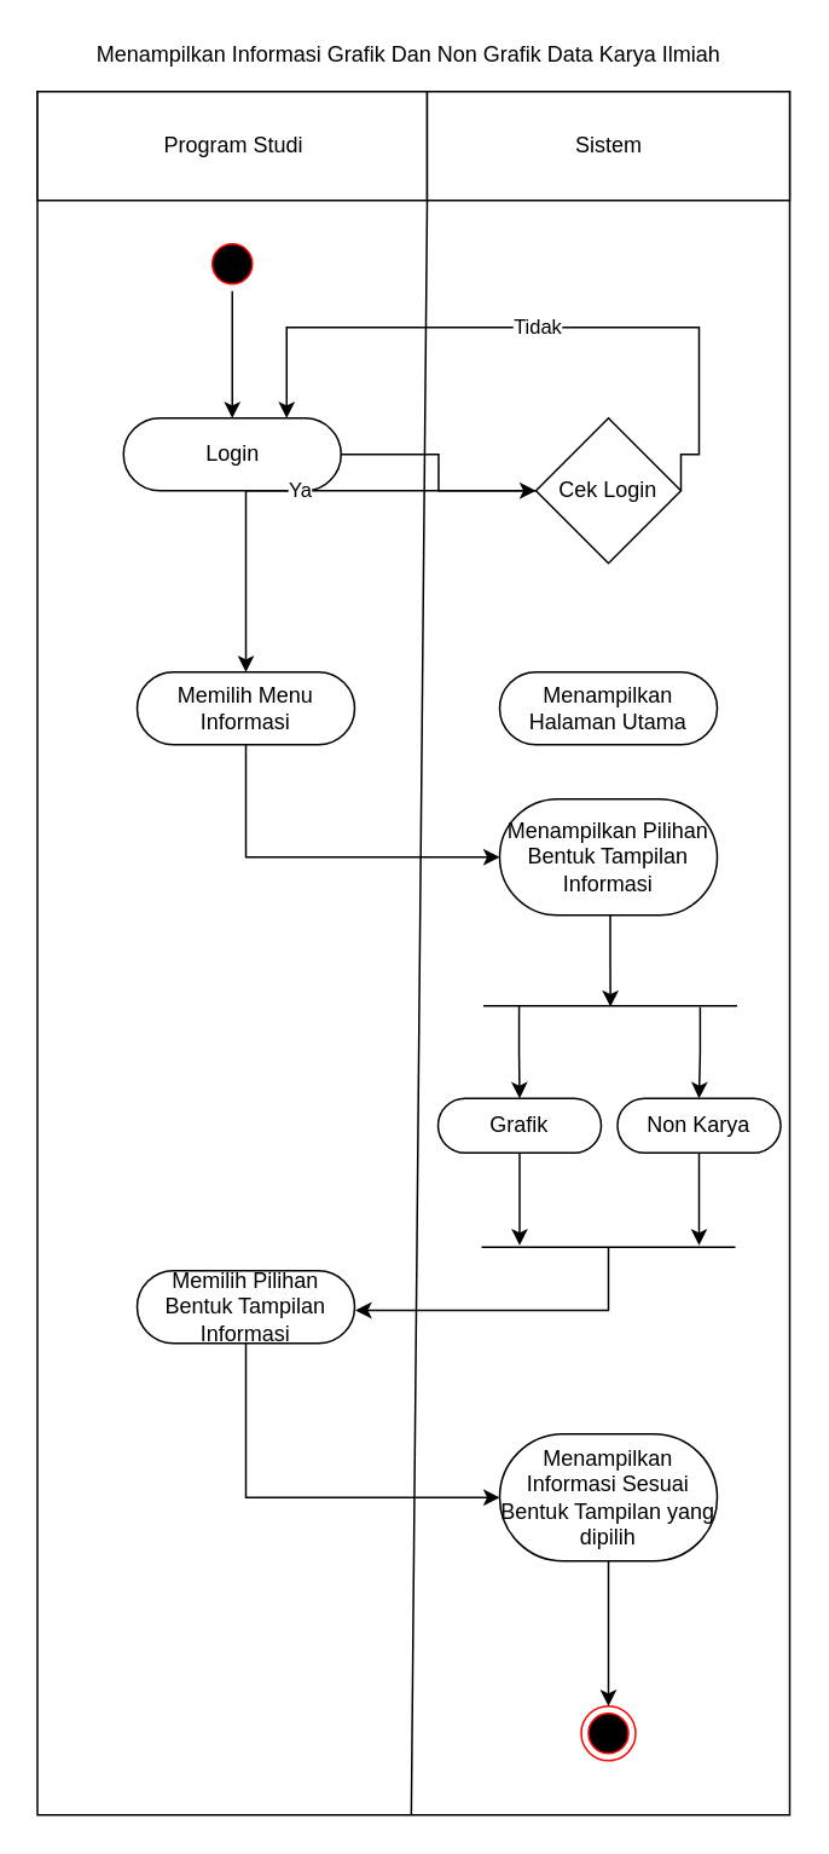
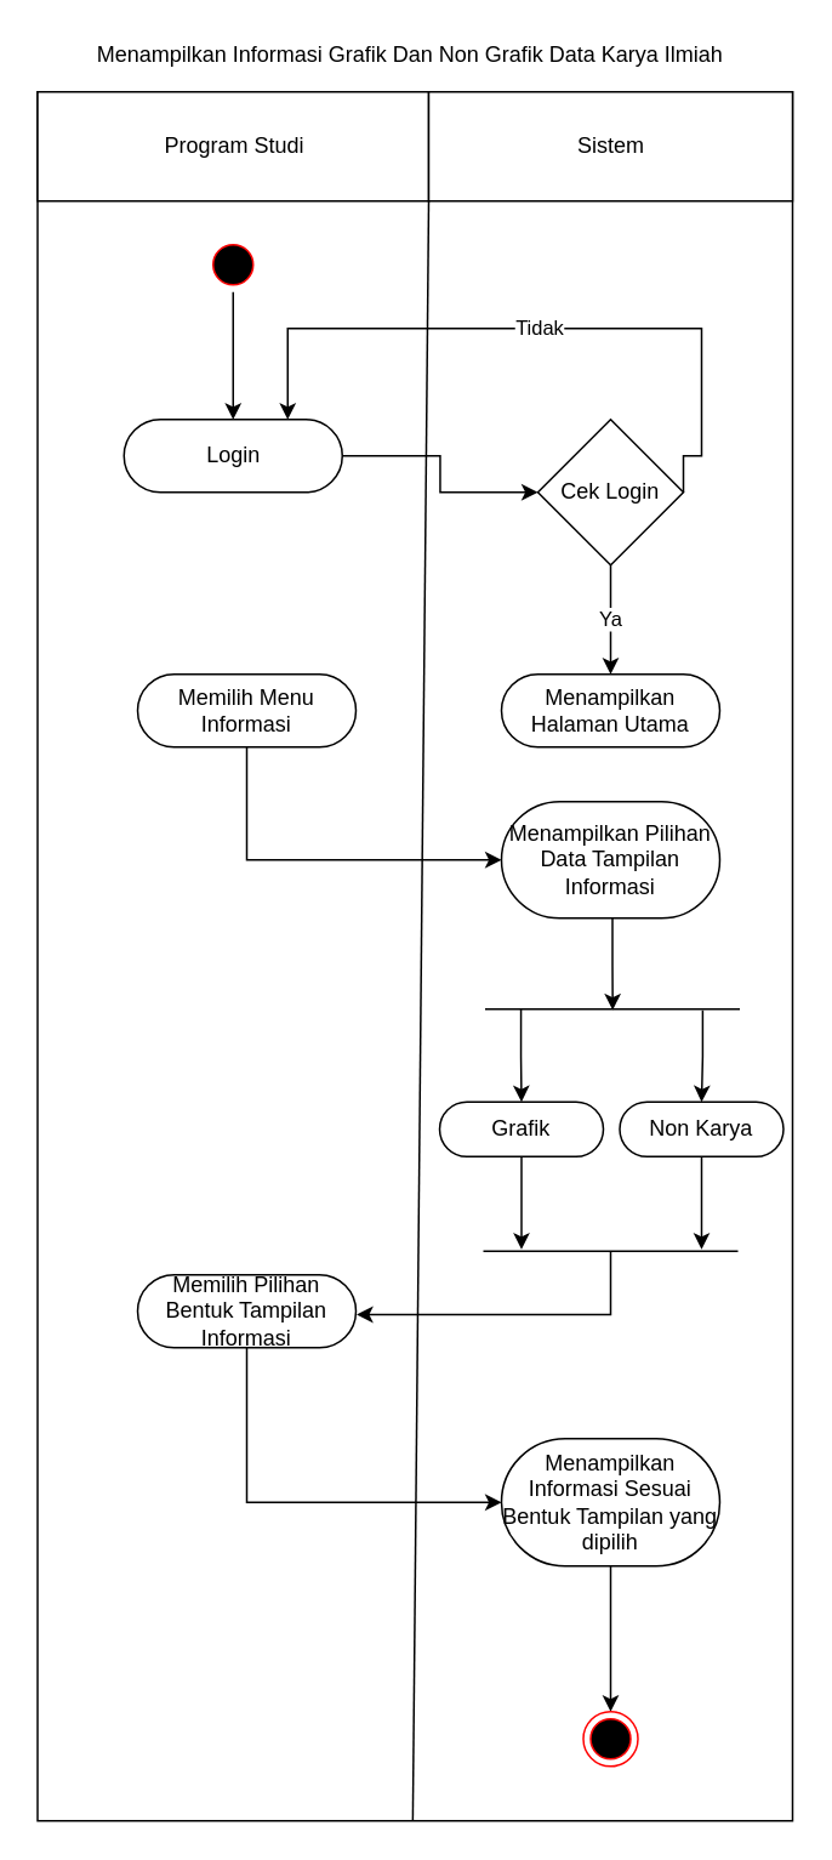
- <mxCell id="11" value="Ya" style="edgeStyle=orthogonalEdgeStyle;rounded=0;orthogonalLoop=1;jettySize=auto;html=1;" parent="1" source="12" target="15" edge="1"><mxGeometry relative="1" as="geometry"><mxPoint x="335" y="370" as="targetPoint" /></mxGeometry></mxCell>
+ <mxCell id="11" value="Ya" style="edgeStyle=orthogonalEdgeStyle;rounded=0;orthogonalLoop=1;jettySize=auto;html=1;entryX=0.5;entryY=0;entryDx=0;entryDy=0;" parent="1" source="12" target="13" edge="1"><mxGeometry relative="1" as="geometry"><mxPoint x="335" y="370" as="targetPoint" /></mxGeometry></mxCell>
- <mxCell id="17" value="Menampilkan Pilihan&lt;br&gt;Bentuk Tampilan Informasi" style="rounded=1;whiteSpace=wrap;html=1;arcSize=50;" parent="1" vertex="1"><mxGeometry x="275" y="440" width="120" height="64" as="geometry" /></mxCell>
+ <mxCell id="17" value="Menampilkan Pilihan&lt;br&gt;Data Tampilan Informasi" style="rounded=1;whiteSpace=wrap;html=1;arcSize=50;" parent="1" vertex="1"><mxGeometry x="275" y="440" width="120" height="64" as="geometry" /></mxCell>
